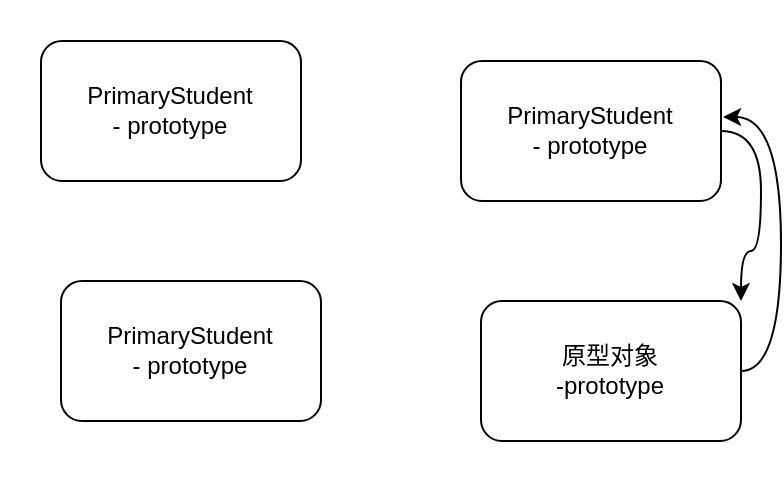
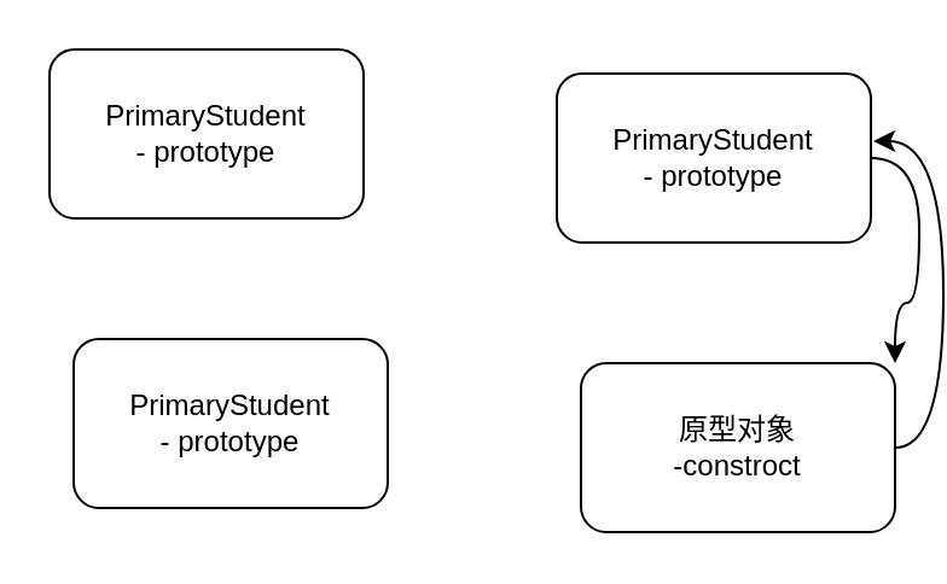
- <mxCell id="5" value="原型对象&lt;br&gt;-prototype" style="rounded=1;whiteSpace=wrap;html=1;" vertex="1" parent="1"><mxGeometry x="240" y="150" width="130" height="70" as="geometry" /></mxCell>
+ <mxCell id="5" value="原型对象&lt;br&gt;-constroct" style="rounded=1;whiteSpace=wrap;html=1;" vertex="1" parent="1"><mxGeometry x="240" y="150" width="130" height="70" as="geometry" /></mxCell>
